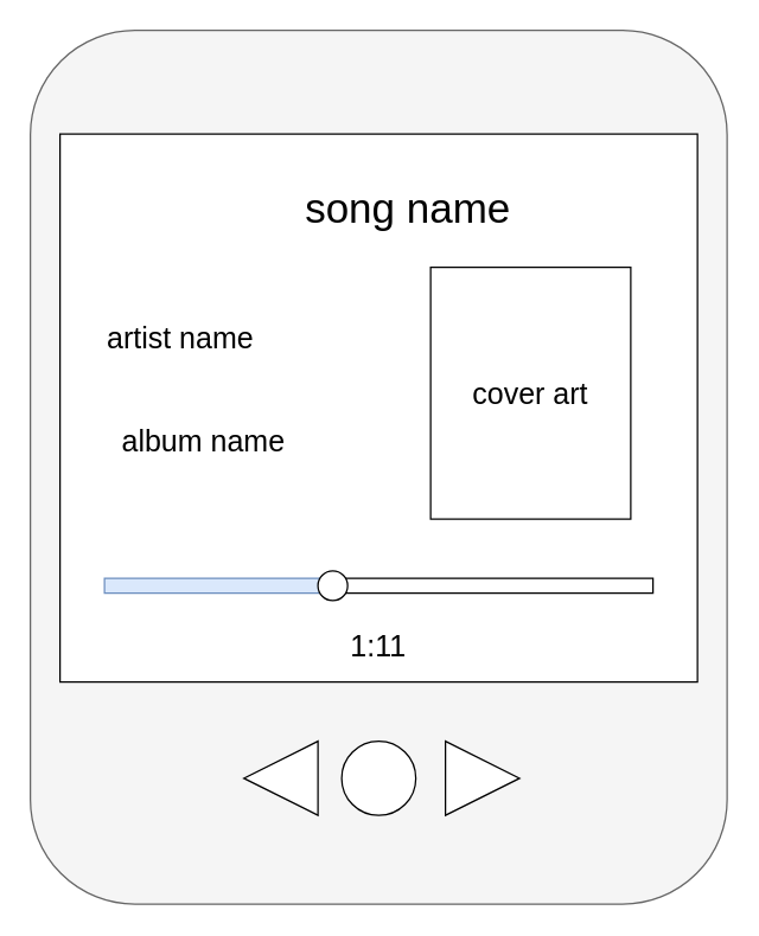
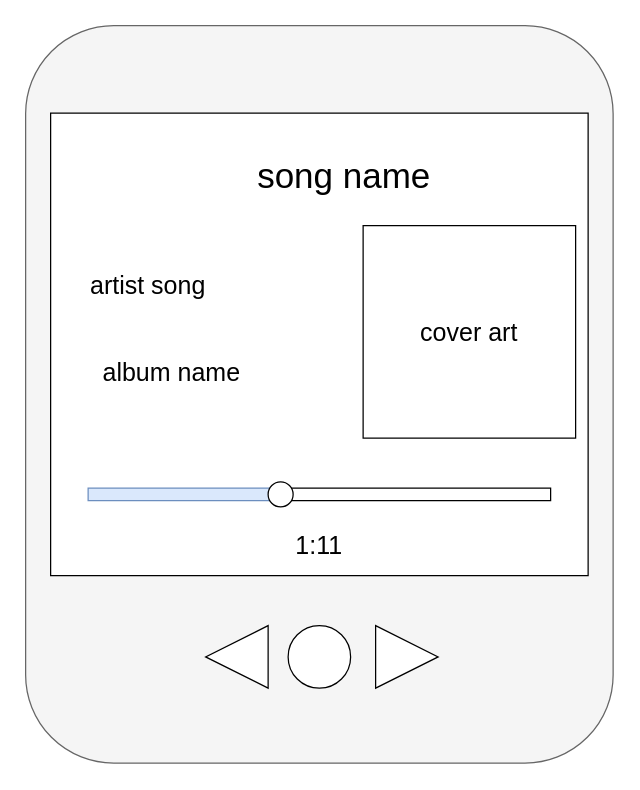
- <mxCell id="5" value="&lt;font style=&quot;font-size: 20px&quot;&gt;artist name&lt;/font&gt;" style="text;html=1;strokeColor=none;fillColor=none;align=left;verticalAlign=middle;whiteSpace=wrap;rounded=0;fontSize=28;" vertex="1" parent="1"><mxGeometry x="70" y="200" width="120" height="50" as="geometry" /></mxCell>
+ <mxCell id="5" value="&lt;font style=&quot;font-size: 20px&quot;&gt;artist song&lt;/font&gt;" style="text;html=1;strokeColor=none;fillColor=none;align=left;verticalAlign=middle;whiteSpace=wrap;rounded=0;fontSize=28;" vertex="1" parent="1"><mxGeometry x="70" y="200" width="120" height="50" as="geometry" /></mxCell>
- <mxCell id="7" value="cover art" style="rounded=0;whiteSpace=wrap;html=1;fontSize=20;" vertex="1" parent="1"><mxGeometry x="290" y="180" width="135" height="170" as="geometry" /></mxCell>
+ <mxCell id="7" value="cover art" style="rounded=0;whiteSpace=wrap;html=1;fontSize=20;" vertex="1" parent="1"><mxGeometry x="290" y="180" width="170" height="170" as="geometry" /></mxCell>
